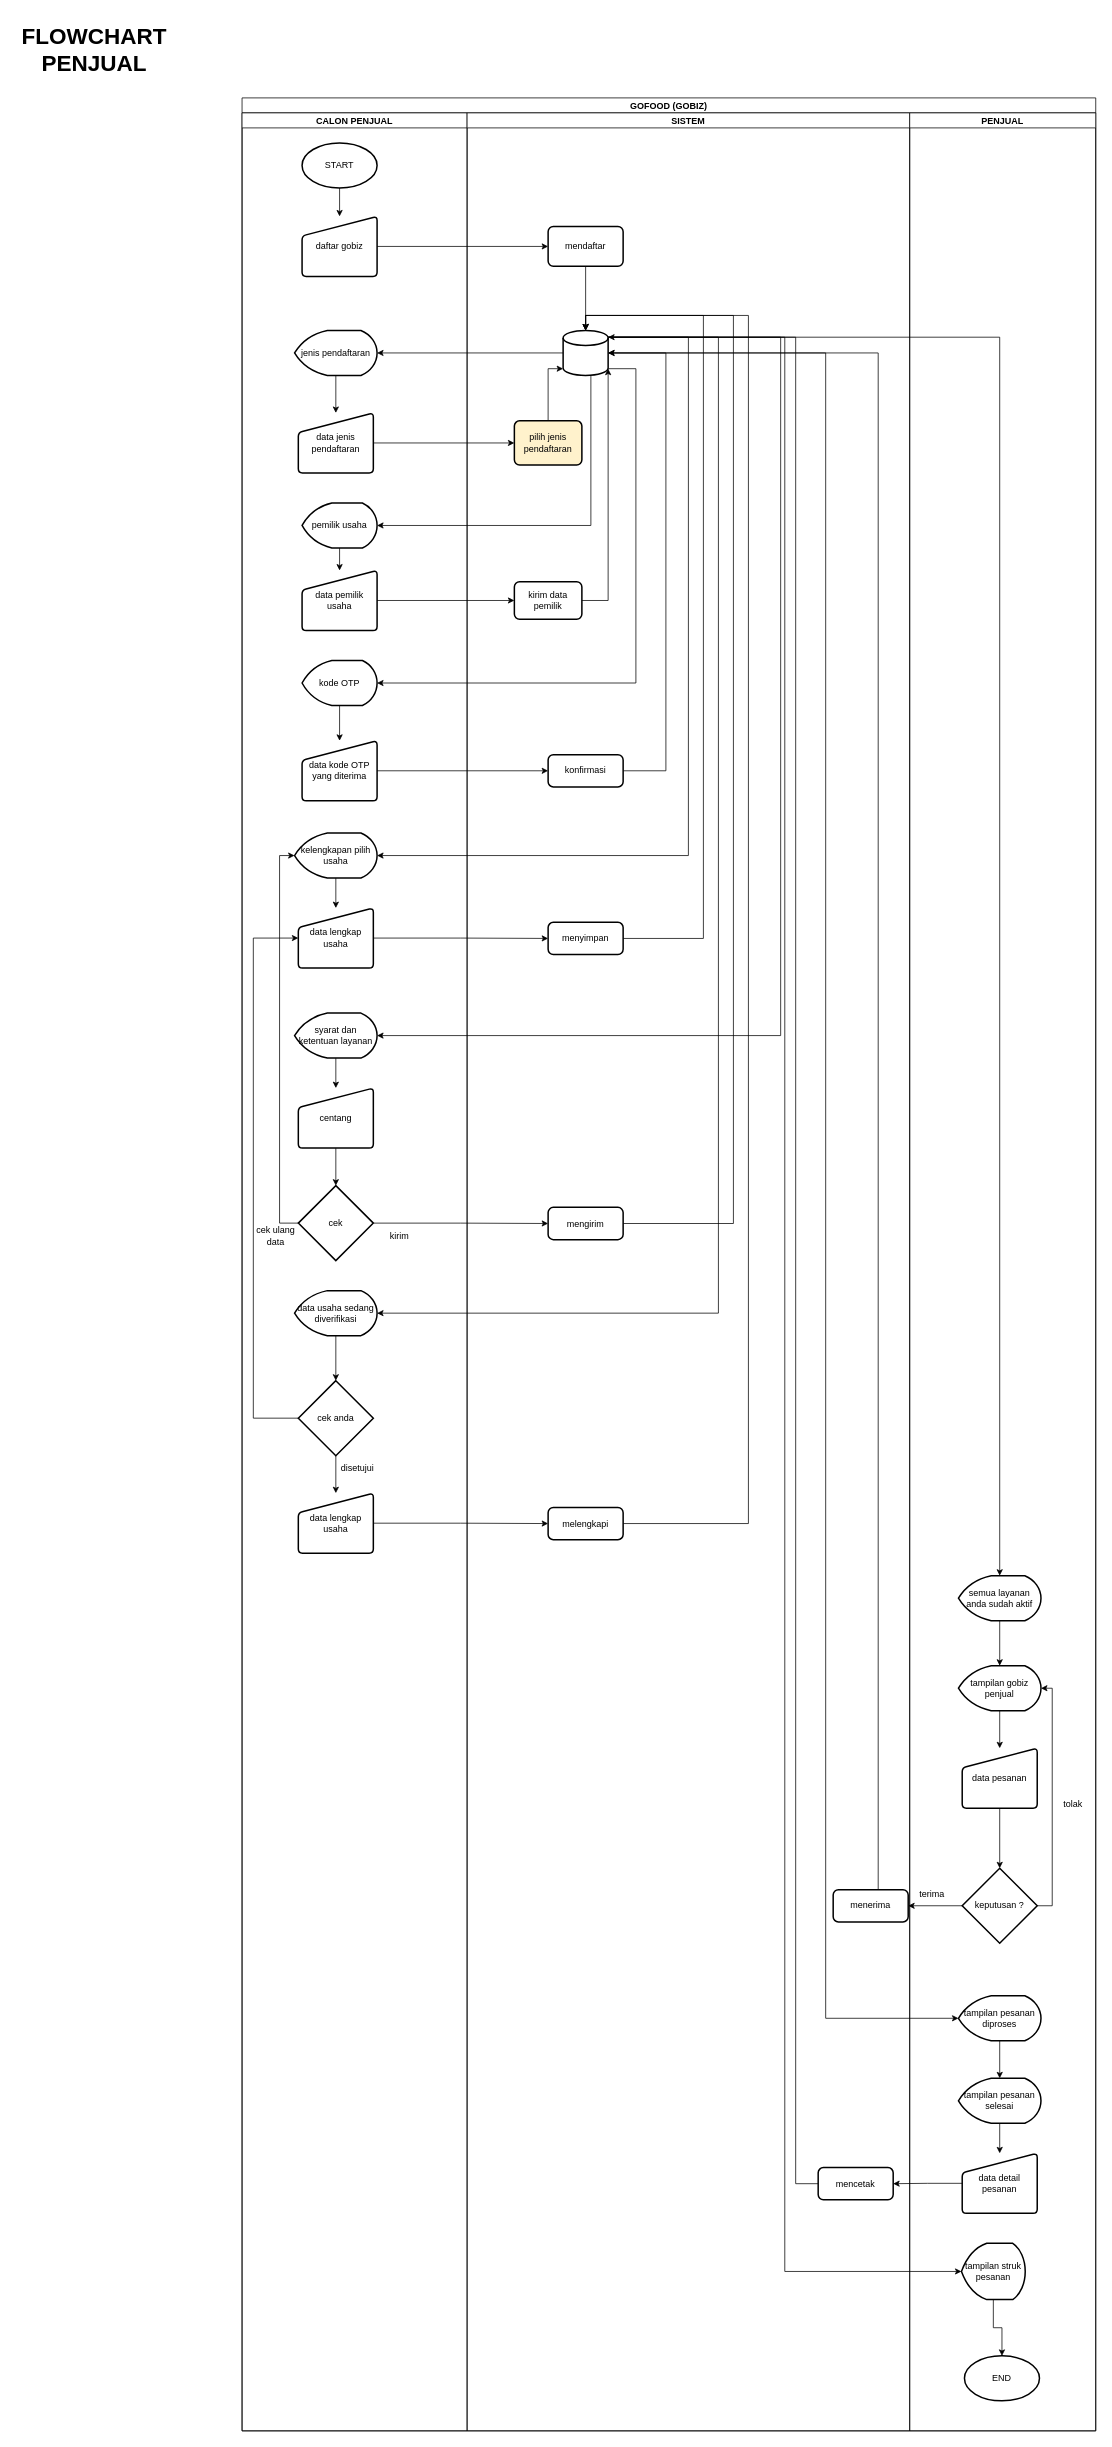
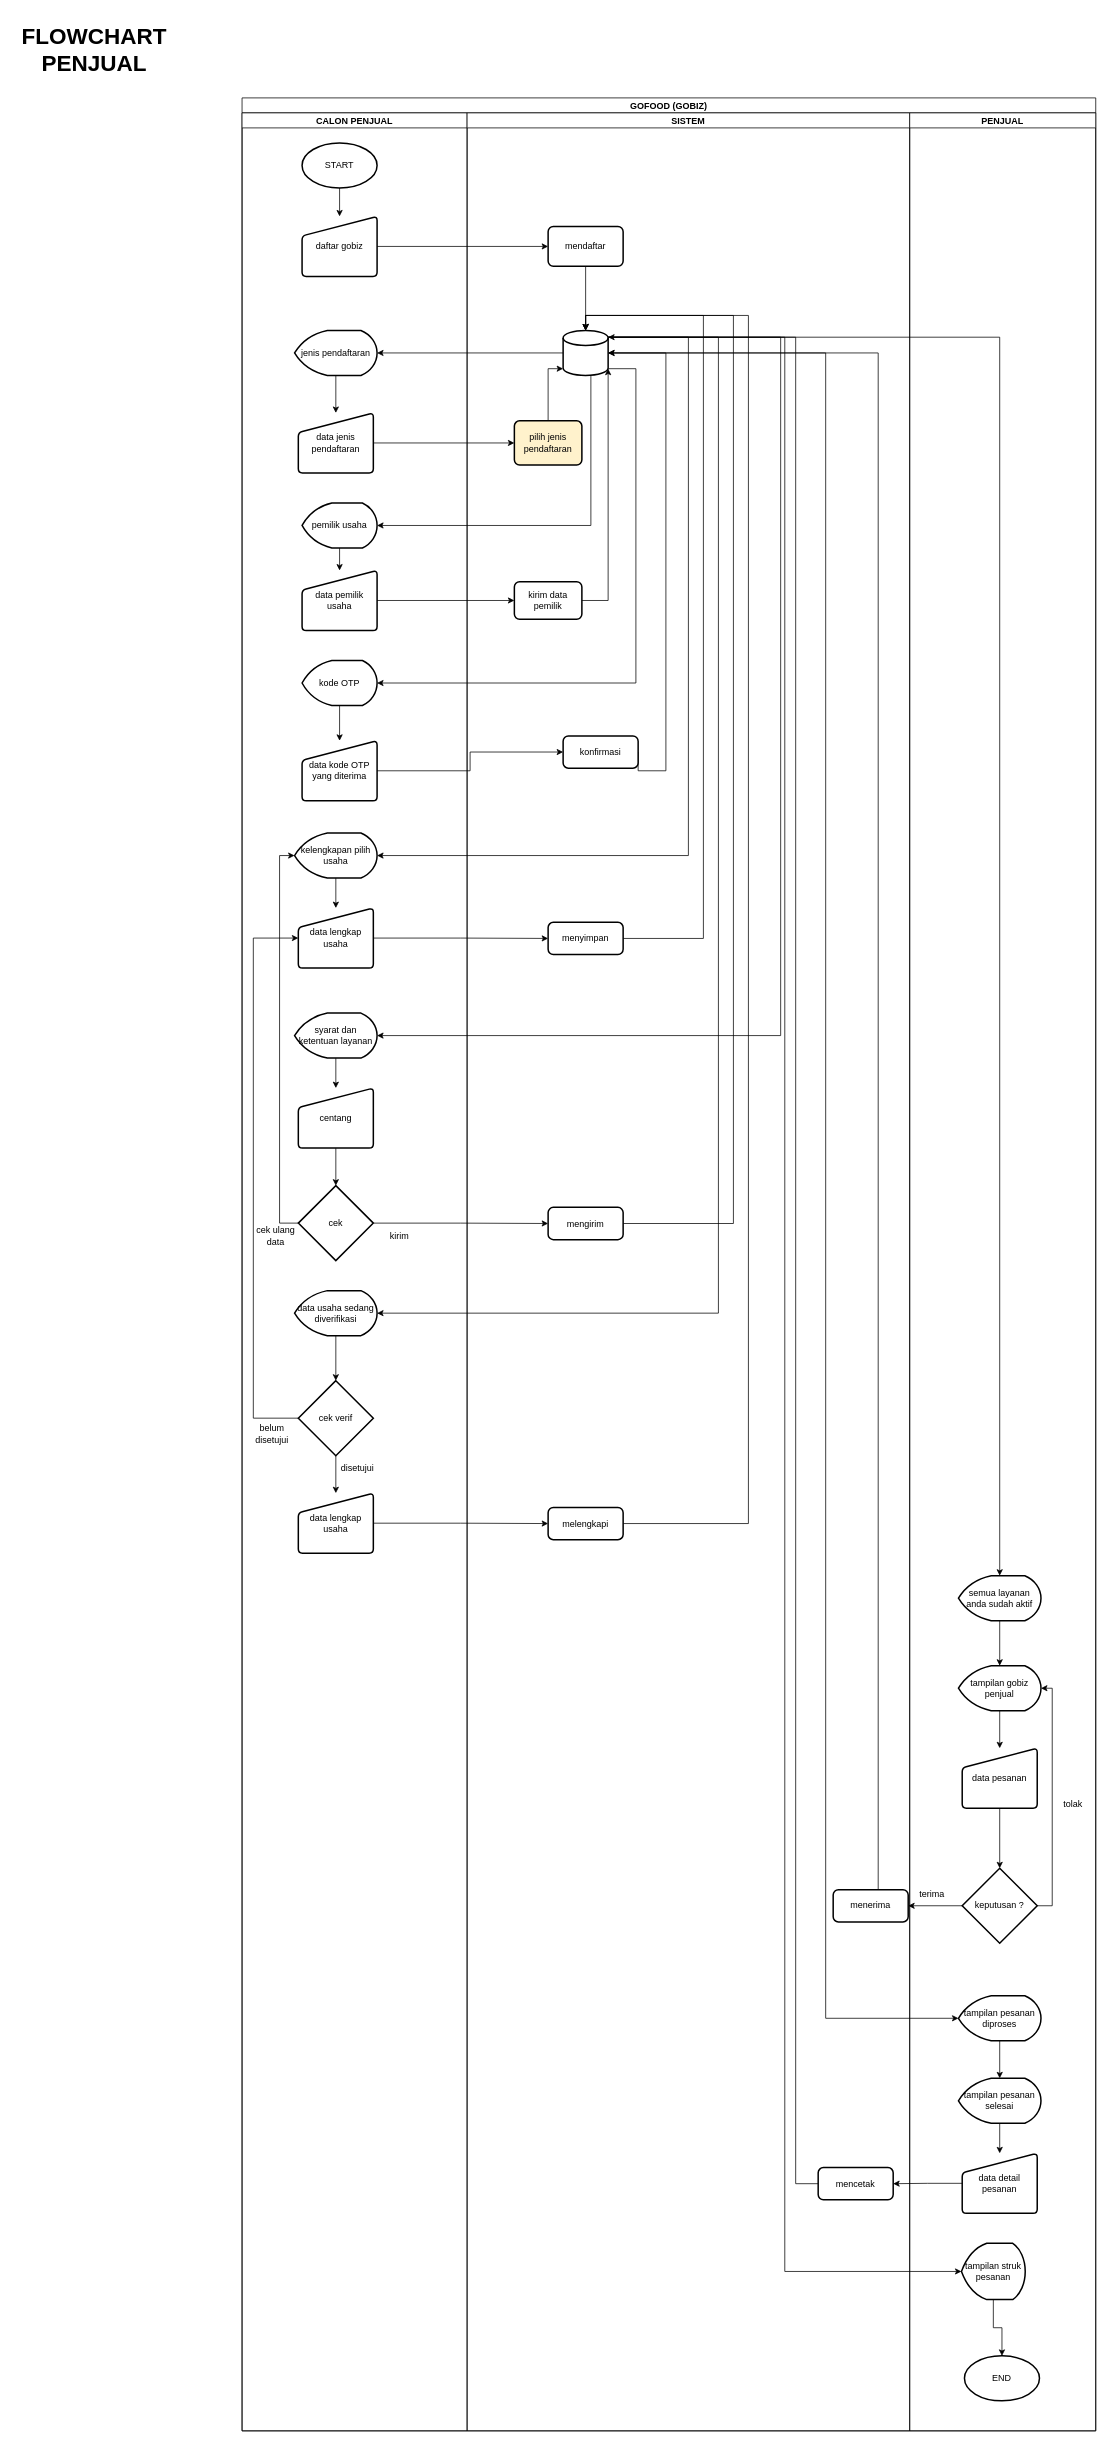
- <mxCell id="45" value="konfirmasi" style="rounded=1;whiteSpace=wrap;html=1;absoluteArcSize=1;arcSize=14;strokeWidth=2;" parent="36" vertex="1"><mxGeometry x="108" y="855.5" width="100" height="43" as="geometry" /></mxCell>
+ <mxCell id="45" value="konfirmasi" style="rounded=1;whiteSpace=wrap;html=1;absoluteArcSize=1;arcSize=14;strokeWidth=2;" parent="36" vertex="1"><mxGeometry x="128" y="830.5" width="100" height="43" as="geometry" /></mxCell>
- <mxCell id="32" value="cek anda" style="strokeWidth=2;html=1;shape=mxgraph.flowchart.decision;whiteSpace=wrap;" parent="4" vertex="1"><mxGeometry x="75" y="1690" width="100" height="100" as="geometry" /></mxCell>
+ <mxCell id="32" value="cek verif" style="strokeWidth=2;html=1;shape=mxgraph.flowchart.decision;whiteSpace=wrap;" parent="4" vertex="1"><mxGeometry x="75" y="1690" width="100" height="100" as="geometry" /></mxCell>
+ <mxCell id="34" value="belum disetujui" style="text;html=1;strokeColor=none;fillColor=none;align=center;verticalAlign=middle;whiteSpace=wrap;rounded=0;" parent="4" vertex="1"><mxGeometry x="10" y="1746" width="60" height="30" as="geometry" /></mxCell>
